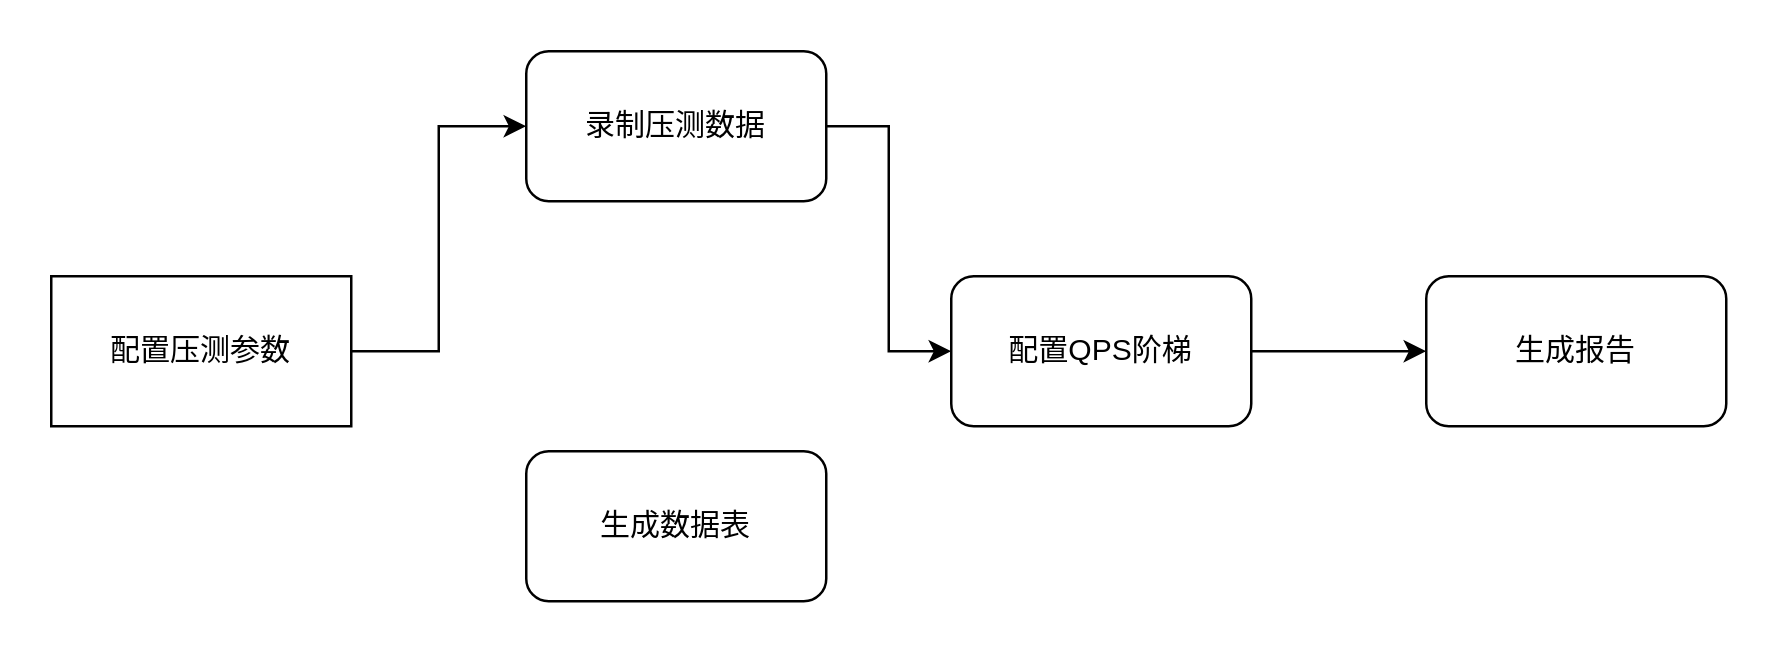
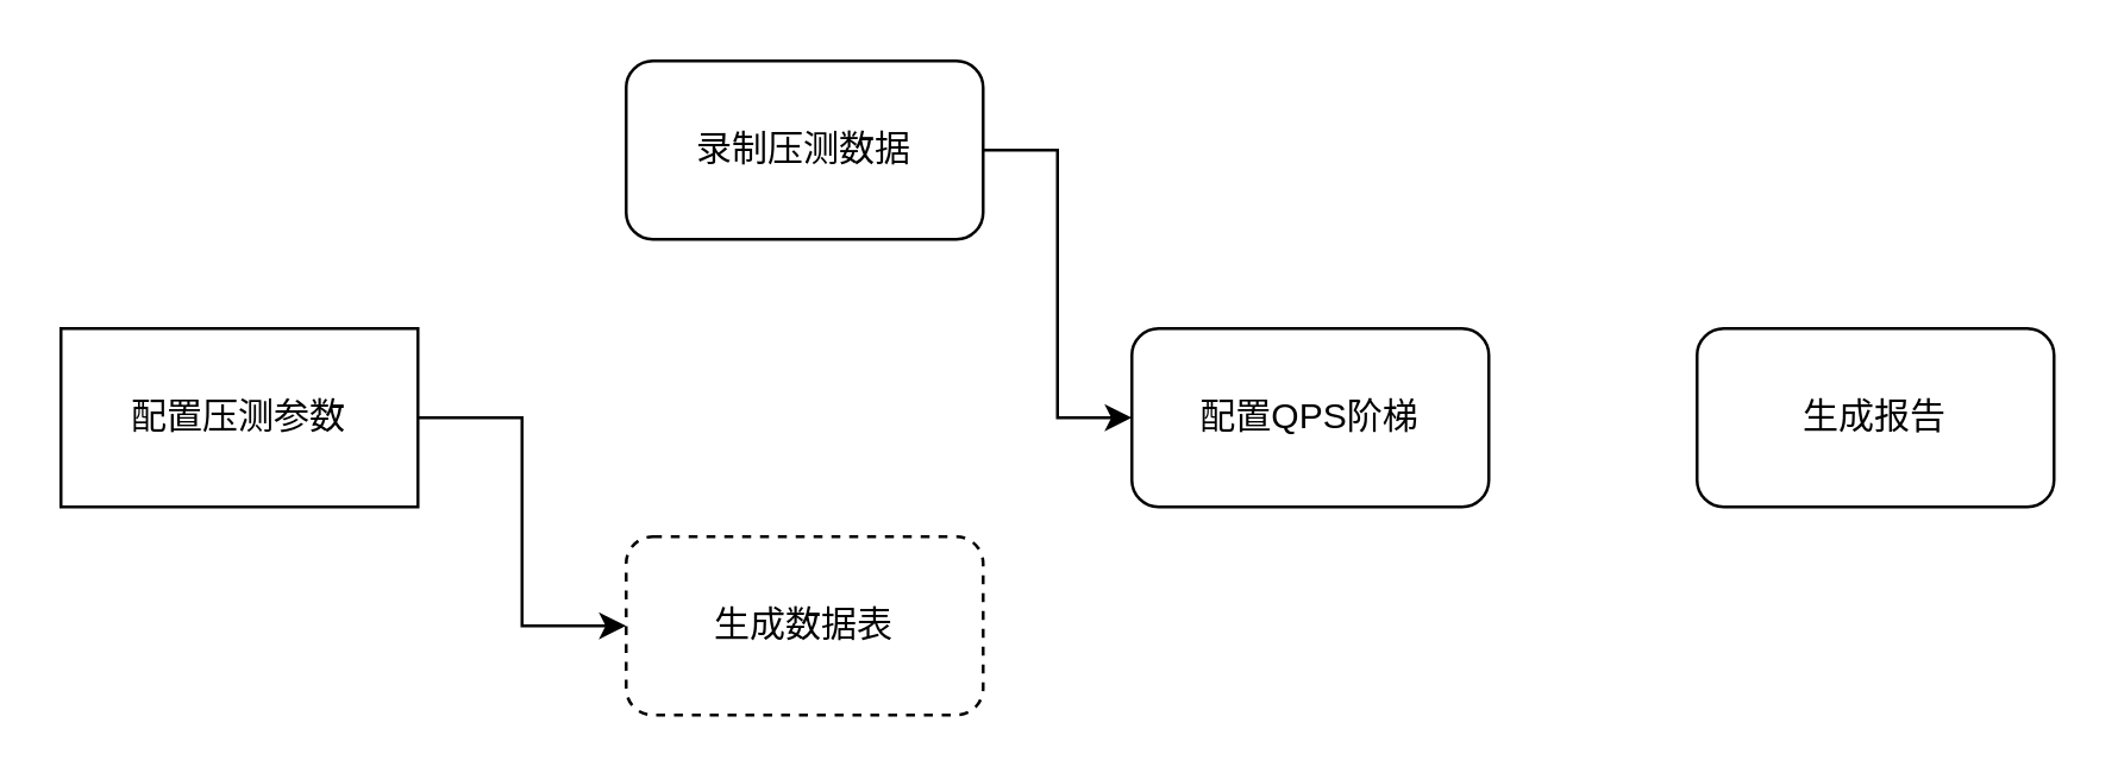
- <mxCell id="2" style="edgeStyle=orthogonalEdgeStyle;rounded=0;orthogonalLoop=1;jettySize=auto;html=1;entryX=0;entryY=0.5;entryDx=0;entryDy=0;" edge="1" parent="1" source="4" target="6"><mxGeometry relative="1" as="geometry" /></mxCell>
- <mxCell id="8" style="edgeStyle=orthogonalEdgeStyle;rounded=0;orthogonalLoop=1;jettySize=auto;html=1;entryX=0;entryY=0.5;entryDx=0;entryDy=0;" edge="1" parent="1" source="9" target="10"><mxGeometry relative="1" as="geometry" /></mxCell>
+ <mxCell id="3" style="edgeStyle=orthogonalEdgeStyle;rounded=0;orthogonalLoop=1;jettySize=auto;html=1;exitX=1;exitY=0.5;exitDx=0;exitDy=0;entryX=0;entryY=0.5;entryDx=0;entryDy=0;" edge="1" parent="1" source="4" target="7"><mxGeometry relative="1" as="geometry" /></mxCell>
- <mxCell id="7" value="生成数据表" style="rounded=1;whiteSpace=wrap;html=1;" vertex="1" parent="1"><mxGeometry x="210" y="180" width="120" height="60" as="geometry" /></mxCell>
+ <mxCell id="7" value="生成数据表" style="rounded=1;whiteSpace=wrap;html=1;dashed=1;" vertex="1" parent="1"><mxGeometry x="210" y="180" width="120" height="60" as="geometry" /></mxCell>
